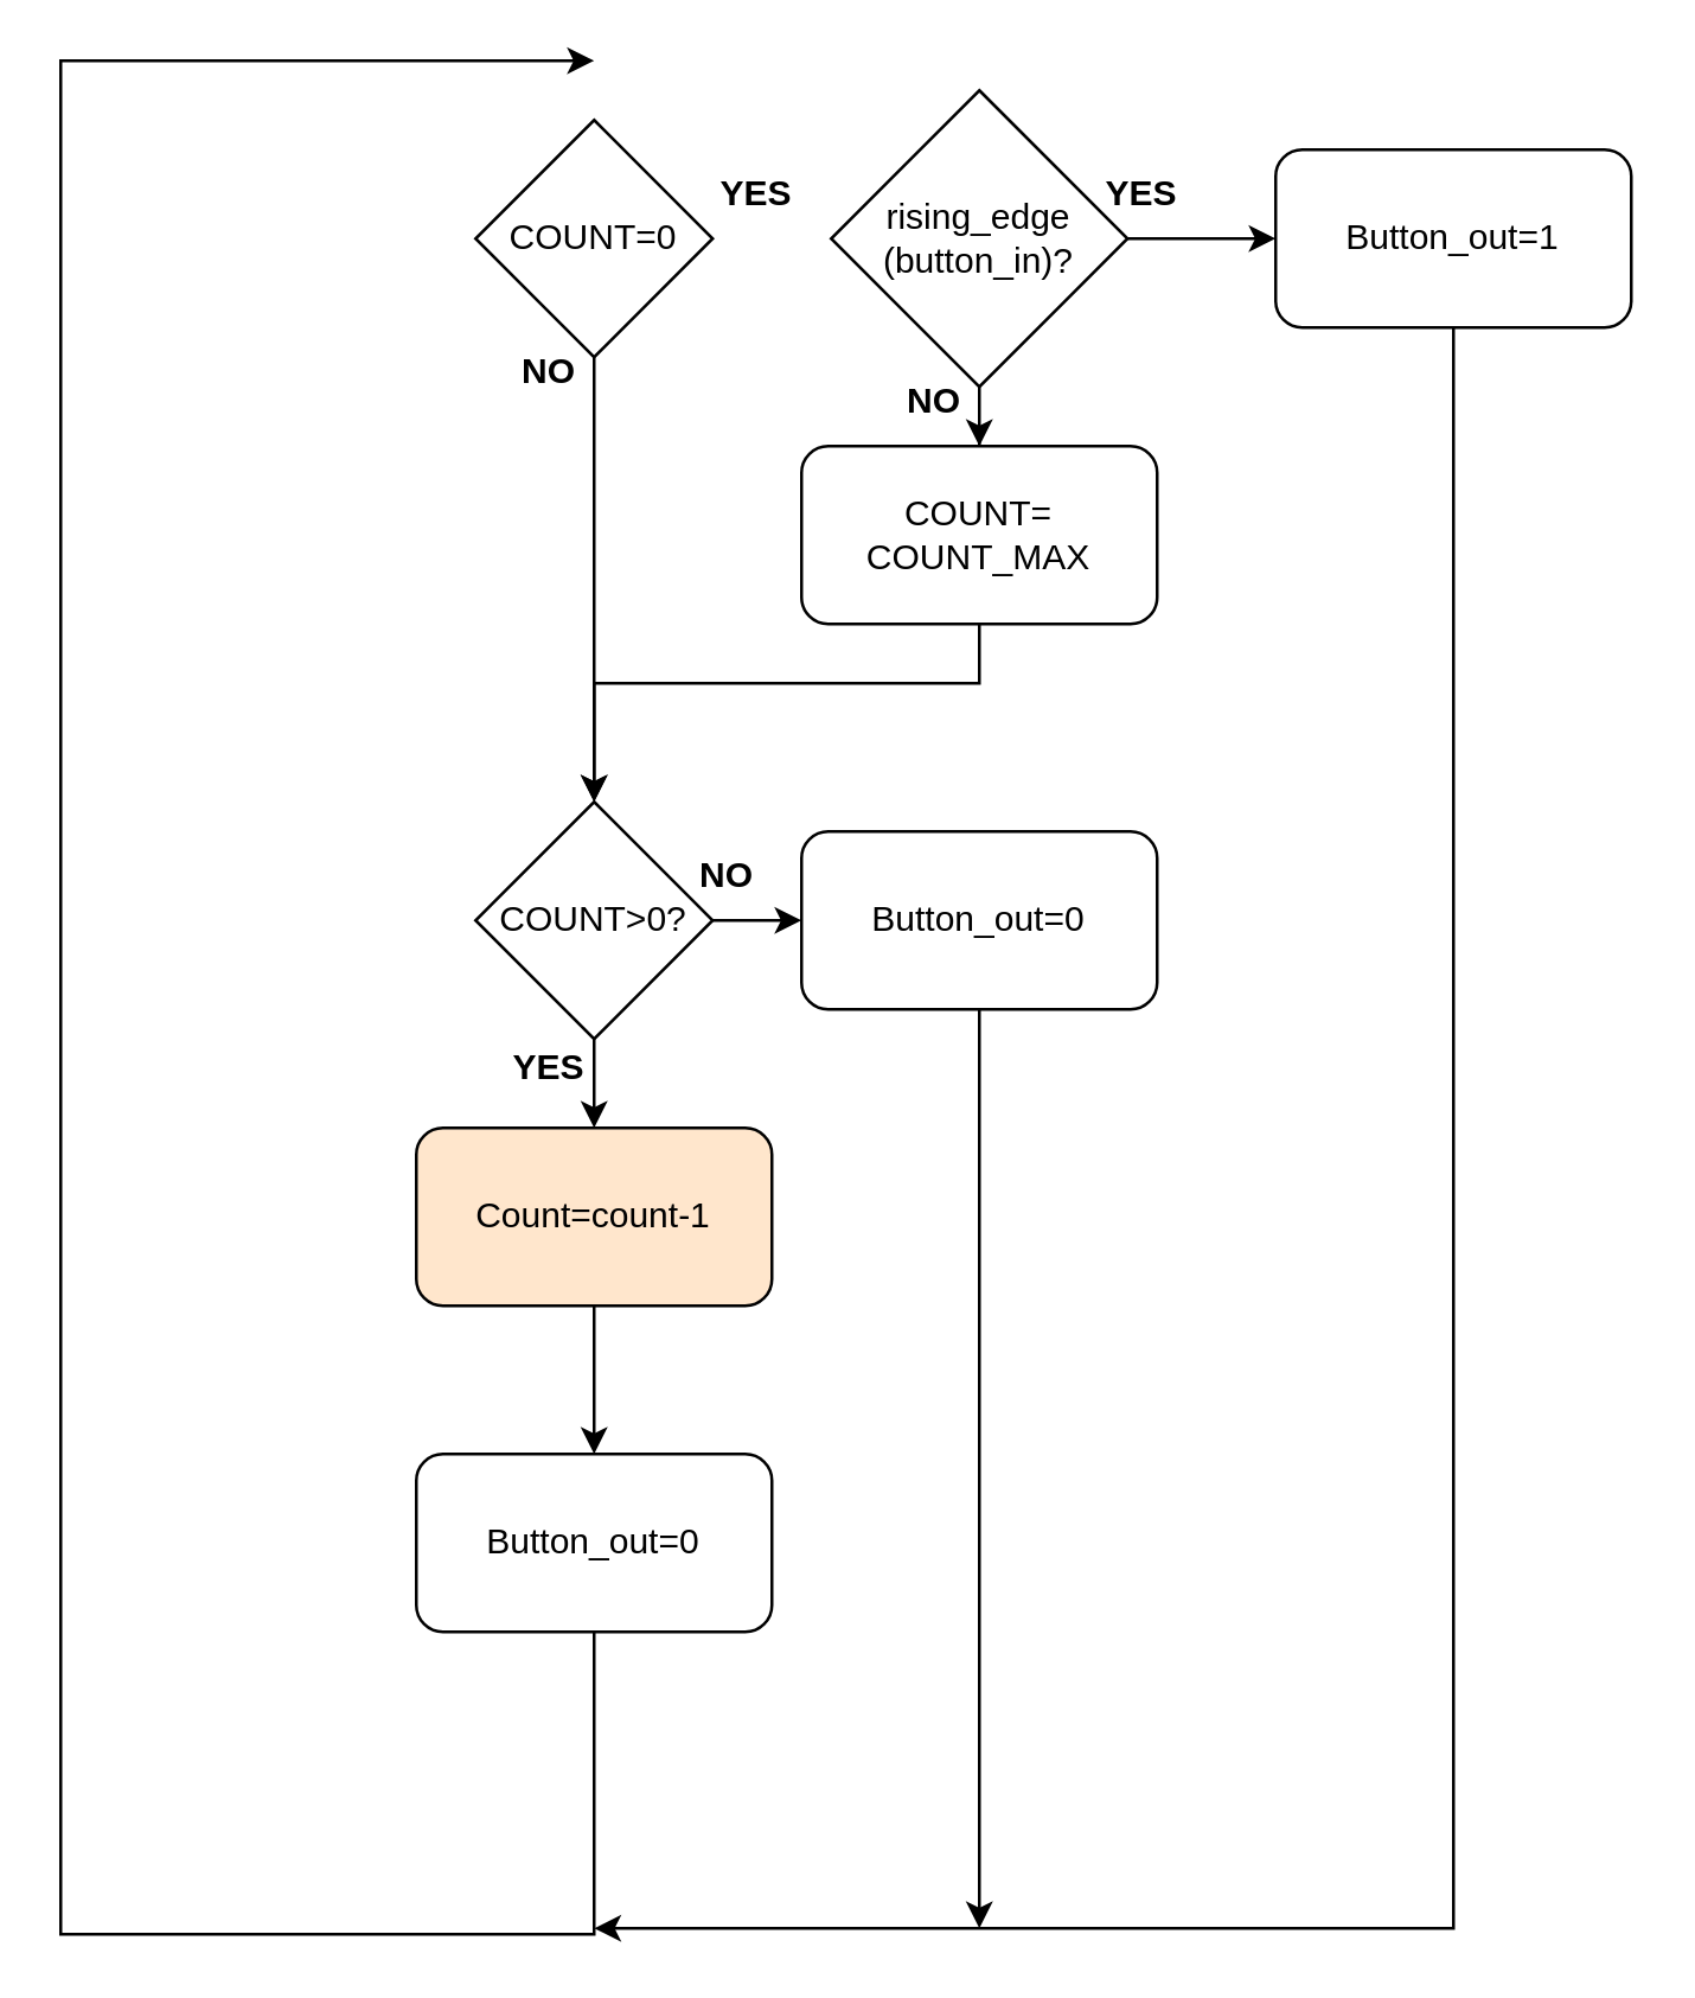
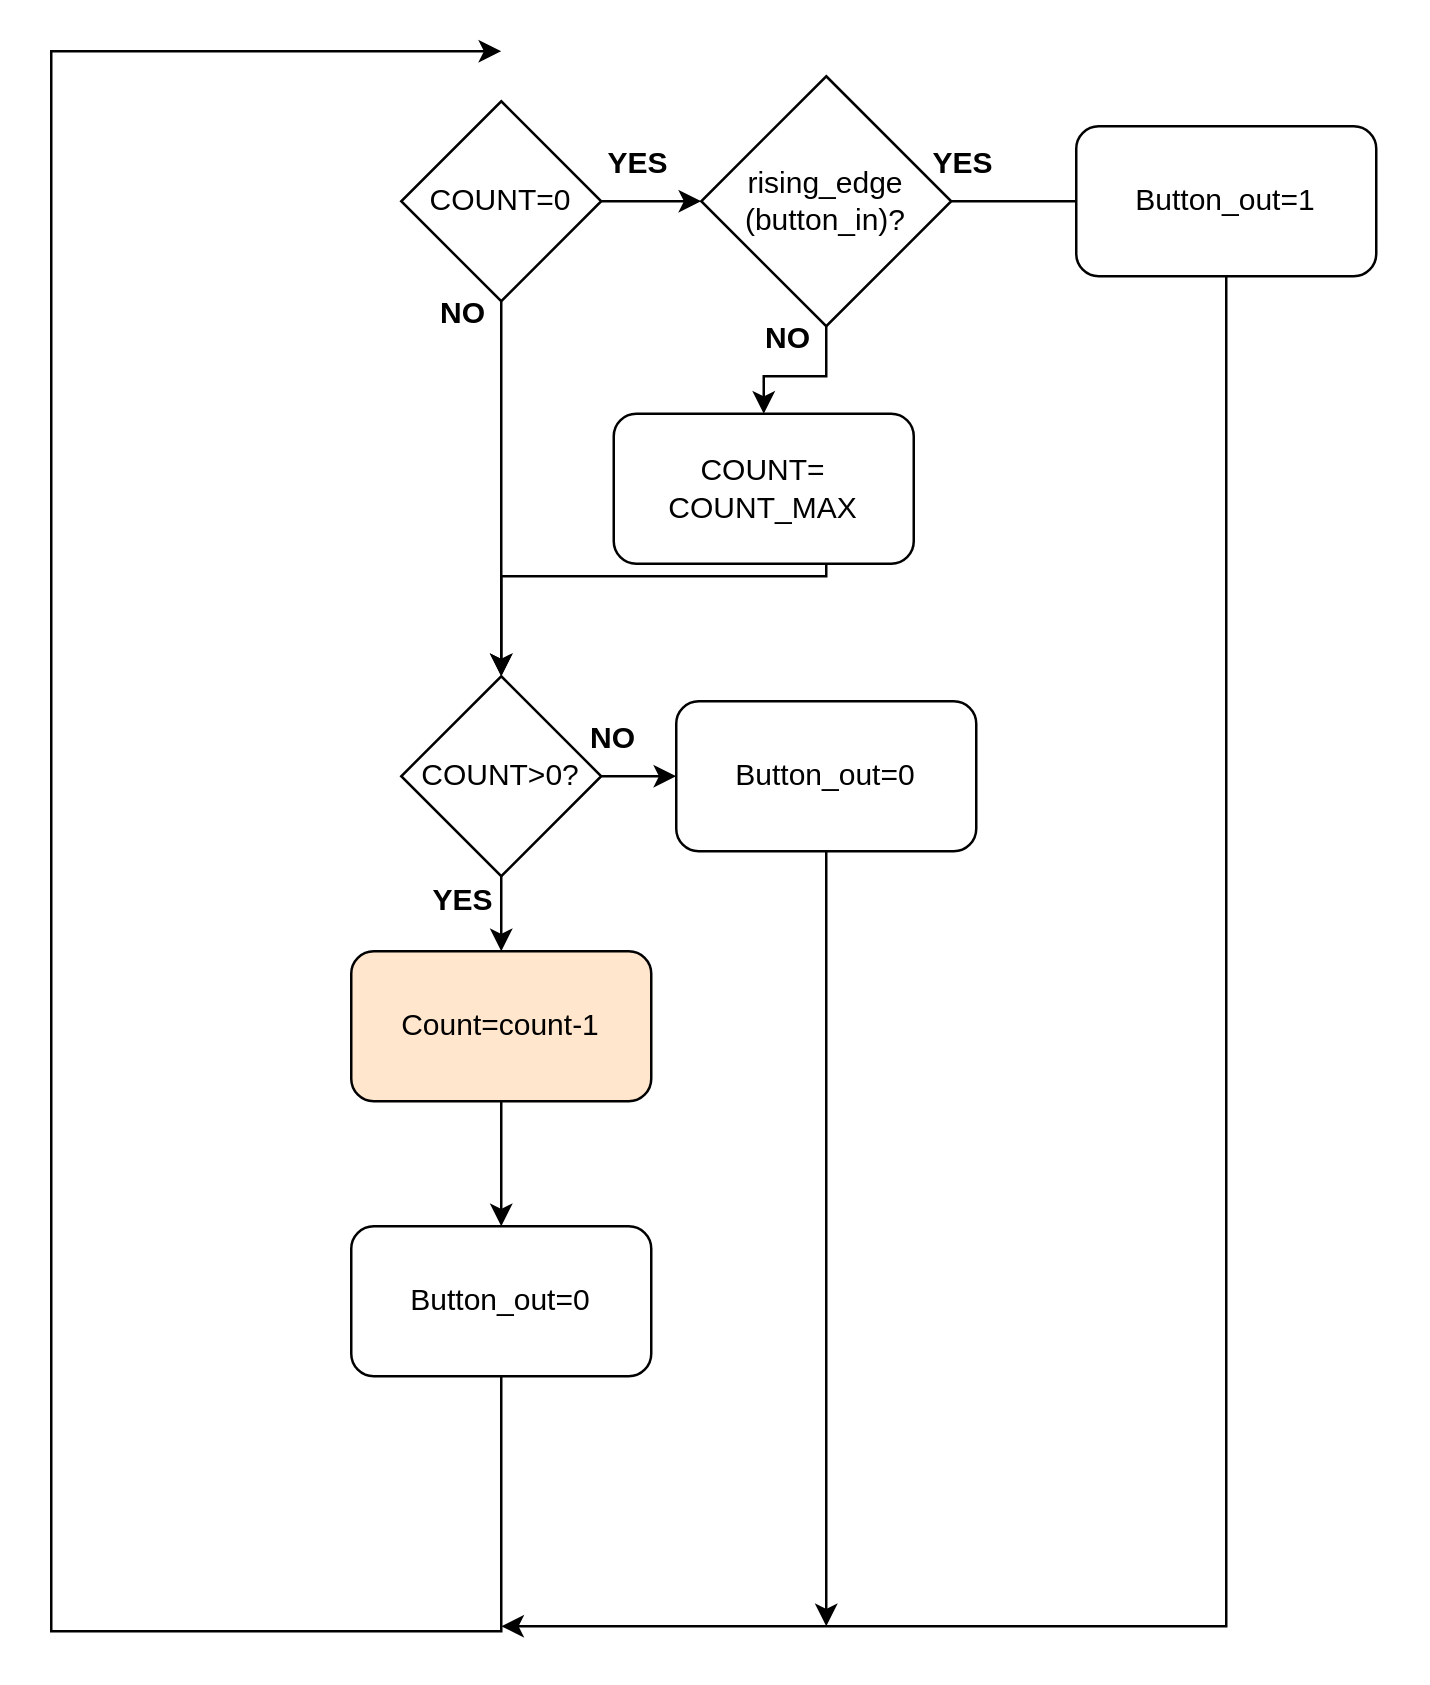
+ <mxCell id="2" style="edgeStyle=orthogonalEdgeStyle;rounded=0;orthogonalLoop=1;jettySize=auto;html=1;entryX=0;entryY=0.5;entryDx=0;entryDy=0;" edge="1" parent="1" source="4" target="7"><mxGeometry relative="1" as="geometry" /></mxCell>
- <mxCell id="6" style="edgeStyle=orthogonalEdgeStyle;rounded=0;orthogonalLoop=1;jettySize=auto;html=1;entryX=0;entryY=0.5;entryDx=0;entryDy=0;" edge="1" parent="1" source="7" target="14"><mxGeometry relative="1" as="geometry" /></mxCell>
+ <mxCell id="6" style="edgeStyle=orthogonalEdgeStyle;rounded=0;orthogonalLoop=1;jettySize=auto;html=1;entryX=0;entryY=0.5;entryDx=0;entryDy=0;endArrow=none;" edge="1" parent="1" source="7" target="14"><mxGeometry relative="1" as="geometry" /></mxCell>
- <mxCell id="9" value="&lt;span&gt;COUNT=&lt;br&gt;COUNT_MAX&lt;/span&gt;" style="rounded=1;whiteSpace=wrap;html=1;" vertex="1" parent="1"><mxGeometry x="270" y="150" width="120" height="60" as="geometry" /></mxCell>
+ <mxCell id="9" value="&lt;span&gt;COUNT=&lt;br&gt;COUNT_MAX&lt;/span&gt;" style="rounded=1;whiteSpace=wrap;html=1;" vertex="1" parent="1"><mxGeometry x="245" y="165" width="120" height="60" as="geometry" /></mxCell>
